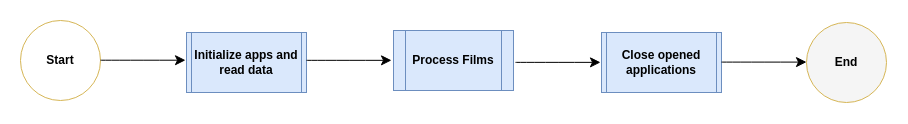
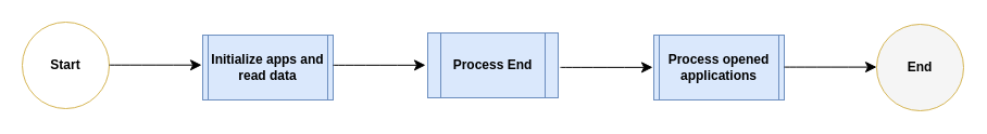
- <mxCell id="8" value="Process Films" style="shape=process;whiteSpace=wrap;html=1;backgroundOutline=1;fillColor=#dae8fc;strokeColor=#6c8ebf;fontStyle=1" parent="1" vertex="1"><mxGeometry x="393" y="30" width="120" height="60" as="geometry" /></mxCell>
+ <mxCell id="8" value="Process End" style="shape=process;whiteSpace=wrap;html=1;backgroundOutline=1;fillColor=#dae8fc;strokeColor=#6c8ebf;fontStyle=1" parent="1" vertex="1"><mxGeometry x="393" y="30" width="120" height="60" as="geometry" /></mxCell>
- <mxCell id="7" value="Close opened applications" style="shape=process;whiteSpace=wrap;html=1;backgroundOutline=1;fillColor=#dae8fc;strokeColor=#6c8ebf;fontStyle=1;size=0.043;" parent="1" vertex="1"><mxGeometry x="601" y="32" width="120" height="60" as="geometry" /></mxCell>
+ <mxCell id="7" value="Process opened applications" style="shape=process;whiteSpace=wrap;html=1;backgroundOutline=1;fillColor=#dae8fc;strokeColor=#6c8ebf;fontStyle=1;size=0.043;" parent="1" vertex="1"><mxGeometry x="601" y="32" width="120" height="60" as="geometry" /></mxCell>
